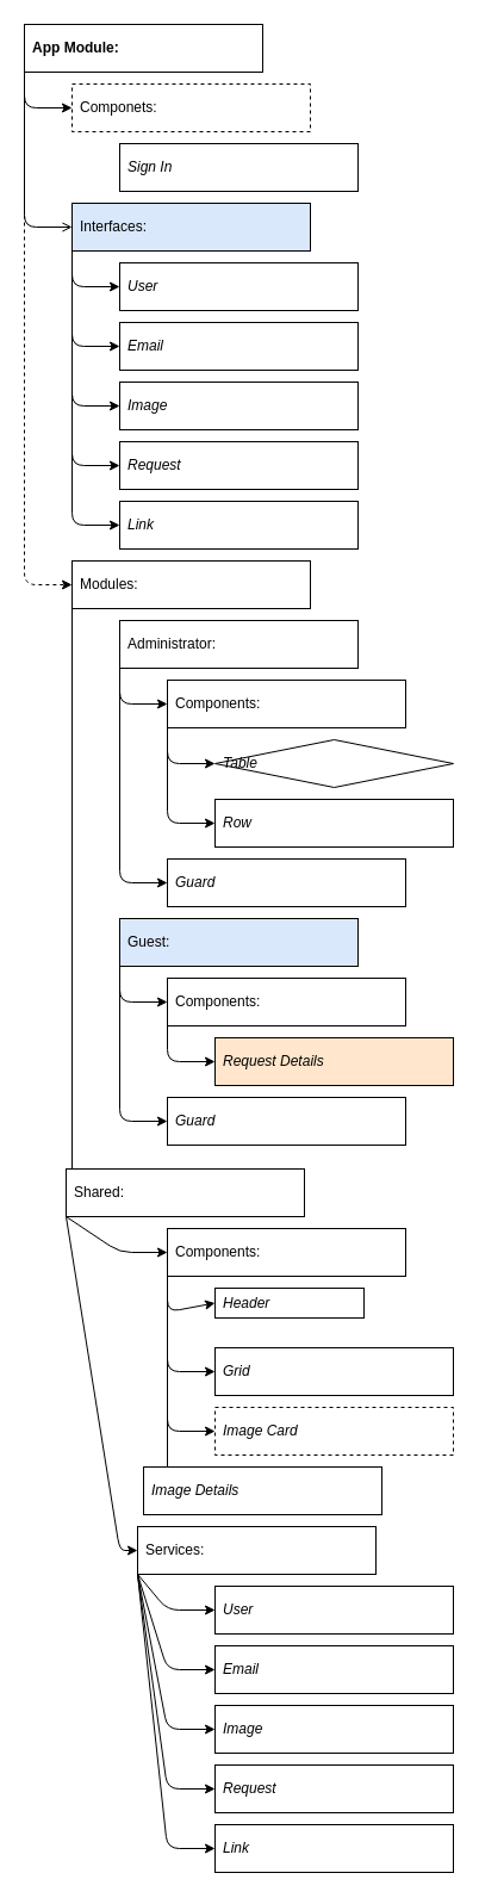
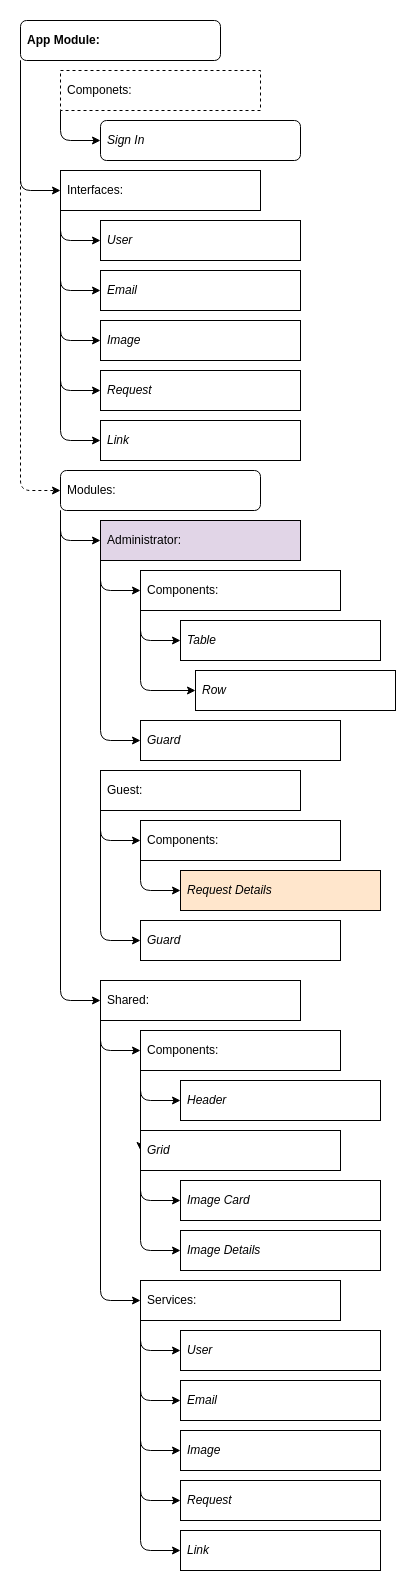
- <mxCell id="5" value="&lt;b&gt;App Module:&lt;/b&gt;" style="rounded=0;whiteSpace=wrap;html=1;align=left;spacingLeft=5;spacingBottom=5;spacingRight=5;spacingTop=5;" parent="1" vertex="1"><mxGeometry x="20" y="20" width="200" height="40" as="geometry" /></mxCell>
+ <mxCell id="5" value="&lt;b&gt;App Module:&lt;/b&gt;" style="whiteSpace=wrap;html=1;align=left;spacingLeft=5;spacingBottom=5;spacingRight=5;spacingTop=5;rounded=1;" parent="1" vertex="1"><mxGeometry x="20" y="20" width="200" height="40" as="geometry" /></mxCell>
- <mxCell id="2" style="edgeStyle=none;html=1;exitX=0;exitY=1;exitDx=0;exitDy=0;entryX=0;entryY=0.5;entryDx=0;entryDy=0;" parent="1" source="5" target="7" edge="1"><mxGeometry relative="1" as="geometry"><Array as="points"><mxPoint x="20" y="90" /></Array></mxGeometry></mxCell>
+ <mxCell id="6" style="edgeStyle=none;html=1;exitX=0;exitY=1;exitDx=0;exitDy=0;entryX=0;entryY=0.5;entryDx=0;entryDy=0;" parent="1" source="7" target="8" edge="1"><mxGeometry relative="1" as="geometry"><Array as="points"><mxPoint x="60" y="140" /></Array></mxGeometry></mxCell>
- <mxCell id="8" value="Sign In" style="rounded=0;whiteSpace=wrap;html=1;align=left;spacingLeft=5;spacingBottom=5;spacingRight=5;spacingTop=5;fontStyle=2" parent="1" vertex="1"><mxGeometry x="100" y="120" width="200" height="40" as="geometry" /></mxCell>
+ <mxCell id="8" value="Sign In" style="whiteSpace=wrap;html=1;align=left;spacingLeft=5;spacingBottom=5;spacingRight=5;spacingTop=5;fontStyle=2;rounded=1;" parent="1" vertex="1"><mxGeometry x="100" y="120" width="200" height="40" as="geometry" /></mxCell>
- <mxCell id="3" style="edgeStyle=none;html=1;exitX=0;exitY=1;exitDx=0;exitDy=0;entryX=0;entryY=0.5;entryDx=0;entryDy=0;endArrow=open;" parent="1" source="5" target="14" edge="1"><mxGeometry relative="1" as="geometry"><Array as="points"><mxPoint x="20" y="190" /></Array></mxGeometry></mxCell>
+ <mxCell id="3" style="edgeStyle=none;html=1;exitX=0;exitY=1;exitDx=0;exitDy=0;entryX=0;entryY=0.5;entryDx=0;entryDy=0;" parent="1" source="5" target="14" edge="1"><mxGeometry relative="1" as="geometry"><Array as="points"><mxPoint x="20" y="190" /></Array></mxGeometry></mxCell>
- <mxCell id="14" value="Interfaces:" style="rounded=0;whiteSpace=wrap;html=1;align=left;spacingLeft=5;spacingBottom=5;spacingRight=5;spacingTop=5;fillColor=#dae8fc;" parent="1" vertex="1"><mxGeometry x="60" y="170" width="200" height="40" as="geometry" /></mxCell>
+ <mxCell id="14" value="Interfaces:" style="rounded=0;whiteSpace=wrap;html=1;align=left;spacingLeft=5;spacingBottom=5;spacingRight=5;spacingTop=5;" parent="1" vertex="1"><mxGeometry x="60" y="170" width="200" height="40" as="geometry" /></mxCell>
- <mxCell id="22" value="Modules:" style="rounded=0;whiteSpace=wrap;html=1;align=left;spacingLeft=5;spacingBottom=5;spacingRight=5;spacingTop=5;" parent="1" vertex="1"><mxGeometry x="60" y="470" width="200" height="40" as="geometry" /></mxCell>
+ <mxCell id="22" value="Modules:" style="whiteSpace=wrap;html=1;align=left;spacingLeft=5;spacingBottom=5;spacingRight=5;spacingTop=5;rounded=1;" parent="1" vertex="1"><mxGeometry x="60" y="470" width="200" height="40" as="geometry" /></mxCell>
+ <mxCell id="20" style="edgeStyle=none;html=1;exitX=0;exitY=1;exitDx=0;exitDy=0;entryX=0;entryY=0.5;entryDx=0;entryDy=0;" parent="1" source="22" target="25" edge="1"><mxGeometry relative="1" as="geometry"><Array as="points"><mxPoint x="60" y="540" /></Array></mxGeometry></mxCell>
- <mxCell id="25" value="Administrator:" style="rounded=0;whiteSpace=wrap;html=1;align=left;spacingLeft=5;spacingBottom=5;spacingRight=5;spacingTop=5;" parent="1" vertex="1"><mxGeometry x="100" y="520" width="200" height="40" as="geometry" /></mxCell>
+ <mxCell id="25" value="Administrator:" style="rounded=0;whiteSpace=wrap;html=1;align=left;spacingLeft=5;spacingBottom=5;spacingRight=5;spacingTop=5;fillColor=#e1d5e7;" parent="1" vertex="1"><mxGeometry x="100" y="520" width="200" height="40" as="geometry" /></mxCell>
- <mxCell id="29" value="Table" style="rhombus;whiteSpace=wrap;html=1;align=left;spacingLeft=5;spacingBottom=5;spacingRight=5;spacingTop=5;fontStyle=2;" parent="1" vertex="1"><mxGeometry x="180" y="620" width="200" height="40" as="geometry" /></mxCell>
+ <mxCell id="29" value="Table" style="rounded=0;whiteSpace=wrap;html=1;align=left;spacingLeft=5;spacingBottom=5;spacingRight=5;spacingTop=5;fontStyle=2" parent="1" vertex="1"><mxGeometry x="180" y="620" width="200" height="40" as="geometry" /></mxCell>
- <mxCell id="30" value="Row" style="rounded=0;whiteSpace=wrap;html=1;align=left;spacingLeft=5;spacingBottom=5;spacingRight=5;spacingTop=5;fontStyle=2" parent="1" vertex="1"><mxGeometry x="180" y="670" width="200" height="40" as="geometry" /></mxCell>
+ <mxCell id="30" value="Row" style="rounded=0;whiteSpace=wrap;html=1;align=left;spacingLeft=5;spacingBottom=5;spacingRight=5;spacingTop=5;fontStyle=2" parent="1" vertex="1"><mxGeometry x="195" y="670" width="200" height="40" as="geometry" /></mxCell>
- <mxCell id="34" value="Guest:" style="rounded=0;whiteSpace=wrap;html=1;align=left;spacingLeft=5;spacingBottom=5;spacingRight=5;spacingTop=5;fillColor=#dae8fc;" parent="1" vertex="1"><mxGeometry x="100" y="770" width="200" height="40" as="geometry" /></mxCell>
+ <mxCell id="34" value="Guest:" style="rounded=0;whiteSpace=wrap;html=1;align=left;spacingLeft=5;spacingBottom=5;spacingRight=5;spacingTop=5;" parent="1" vertex="1"><mxGeometry x="100" y="770" width="200" height="40" as="geometry" /></mxCell>
- <mxCell id="41" value="Shared:" style="rounded=0;whiteSpace=wrap;html=1;align=left;spacingLeft=5;spacingBottom=5;spacingRight=5;spacingTop=5;" parent="1" vertex="1"><mxGeometry x="55" y="980" width="200" height="40" as="geometry" /></mxCell>
+ <mxCell id="41" value="Shared:" style="rounded=0;whiteSpace=wrap;html=1;align=left;spacingLeft=5;spacingBottom=5;spacingRight=5;spacingTop=5;" parent="1" vertex="1"><mxGeometry x="100" y="980" width="200" height="40" as="geometry" /></mxCell>
- <mxCell id="47" value="Header" style="rounded=0;whiteSpace=wrap;html=1;align=left;spacingLeft=5;spacingBottom=5;spacingRight=5;spacingTop=5;fontStyle=2" parent="1" vertex="1"><mxGeometry x="180" y="1080" width="125" height="25" as="geometry" /></mxCell>
+ <mxCell id="47" value="Header" style="rounded=0;whiteSpace=wrap;html=1;align=left;spacingLeft=5;spacingBottom=5;spacingRight=5;spacingTop=5;fontStyle=2" parent="1" vertex="1"><mxGeometry x="180" y="1080" width="200" height="40" as="geometry" /></mxCell>
- <mxCell id="48" value="Grid" style="rounded=0;whiteSpace=wrap;html=1;align=left;spacingLeft=5;spacingBottom=5;spacingRight=5;spacingTop=5;fontStyle=2" parent="1" vertex="1"><mxGeometry x="180" y="1130" width="200" height="40" as="geometry" /></mxCell>
+ <mxCell id="48" value="Grid" style="rounded=0;whiteSpace=wrap;html=1;align=left;spacingLeft=5;spacingBottom=5;spacingRight=5;spacingTop=5;fontStyle=2" parent="1" vertex="1"><mxGeometry x="140" y="1130" width="200" height="40" as="geometry" /></mxCell>
- <mxCell id="49" value="Image Card" style="rounded=0;whiteSpace=wrap;html=1;align=left;spacingLeft=5;spacingBottom=5;spacingRight=5;spacingTop=5;fontStyle=2;dashed=1;" parent="1" vertex="1"><mxGeometry x="180" y="1180" width="200" height="40" as="geometry" /></mxCell>
+ <mxCell id="49" value="Image Card" style="rounded=0;whiteSpace=wrap;html=1;align=left;spacingLeft=5;spacingBottom=5;spacingRight=5;spacingTop=5;fontStyle=2" parent="1" vertex="1"><mxGeometry x="180" y="1180" width="200" height="40" as="geometry" /></mxCell>
- <mxCell id="50" value="Image Details" style="rounded=0;whiteSpace=wrap;html=1;align=left;spacingLeft=5;spacingBottom=5;spacingRight=5;spacingTop=5;fontStyle=2" parent="1" vertex="1"><mxGeometry x="120" y="1230" width="200" height="40" as="geometry" /></mxCell>
+ <mxCell id="50" value="Image Details" style="rounded=0;whiteSpace=wrap;html=1;align=left;spacingLeft=5;spacingBottom=5;spacingRight=5;spacingTop=5;fontStyle=2" parent="1" vertex="1"><mxGeometry x="180" y="1230" width="200" height="40" as="geometry" /></mxCell>
- <mxCell id="56" value="Services:" style="rounded=0;whiteSpace=wrap;html=1;align=left;spacingLeft=5;spacingBottom=5;spacingRight=5;spacingTop=5;" parent="1" vertex="1"><mxGeometry x="115" y="1280" width="200" height="40" as="geometry" /></mxCell>
+ <mxCell id="56" value="Services:" style="rounded=0;whiteSpace=wrap;html=1;align=left;spacingLeft=5;spacingBottom=5;spacingRight=5;spacingTop=5;" parent="1" vertex="1"><mxGeometry x="140" y="1280" width="200" height="40" as="geometry" /></mxCell>
